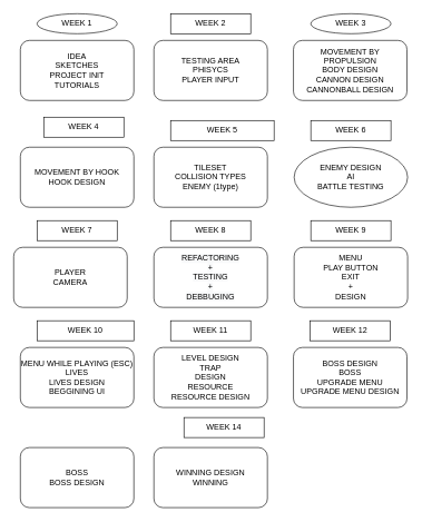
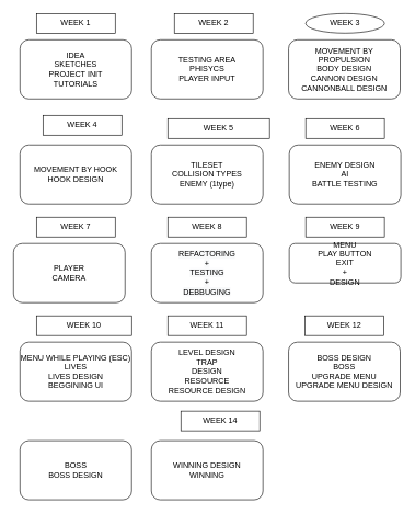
- <mxCell id="3" value="WEEK 1" style="ellipse;whiteSpace=wrap;html=1;" vertex="1" parent="1"><mxGeometry x="55" y="20" width="120" height="30" as="geometry" /></mxCell>
+ <mxCell id="3" value="WEEK 1" style="rounded=0;whiteSpace=wrap;html=1;" vertex="1" parent="1"><mxGeometry x="55" y="20" width="120" height="30" as="geometry" /></mxCell>
- <mxCell id="5" value="WEEK 2" style="rounded=0;whiteSpace=wrap;html=1;" vertex="1" parent="1"><mxGeometry x="255" y="20" width="120" height="30" as="geometry" /></mxCell>
+ <mxCell id="5" value="WEEK 2" style="rounded=0;whiteSpace=wrap;html=1;" vertex="1" parent="1"><mxGeometry x="265" y="20" width="120" height="30" as="geometry" /></mxCell>
- <mxCell id="12" value="ENEMY DESIGN&lt;br&gt;AI&lt;br&gt;BATTLE TESTING" style="ellipse;whiteSpace=wrap;html=1;" vertex="1" parent="1"><mxGeometry x="440" y="220" width="170" height="90" as="geometry" /></mxCell>
+ <mxCell id="12" value="ENEMY DESIGN&lt;br&gt;AI&lt;br&gt;BATTLE TESTING" style="rounded=1;whiteSpace=wrap;html=1;" vertex="1" parent="1"><mxGeometry x="440" y="220" width="170" height="90" as="geometry" /></mxCell>
- <mxCell id="18" value="&lt;span&gt;MENU&lt;/span&gt;&lt;br&gt;&lt;span&gt;PLAY BUTTON&lt;/span&gt;&lt;br&gt;&lt;span&gt;EXIT&lt;/span&gt;&lt;br&gt;&lt;span&gt;+&lt;/span&gt;&lt;br&gt;&lt;span&gt;DESIGN&lt;/span&gt;" style="rounded=1;whiteSpace=wrap;html=1;" vertex="1" parent="1"><mxGeometry x="440" y="370" width="170" height="90" as="geometry" /></mxCell>
+ <mxCell id="18" value="&lt;span&gt;MENU&lt;/span&gt;&lt;br&gt;&lt;span&gt;PLAY BUTTON&lt;/span&gt;&lt;br&gt;&lt;span&gt;EXIT&lt;/span&gt;&lt;br&gt;&lt;span&gt;+&lt;/span&gt;&lt;br&gt;&lt;span&gt;DESIGN&lt;/span&gt;" style="rounded=1;whiteSpace=wrap;html=1;" vertex="1" parent="1"><mxGeometry x="440" y="370" width="170" height="60" as="geometry" /></mxCell>
